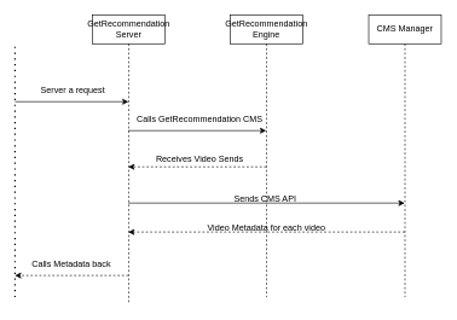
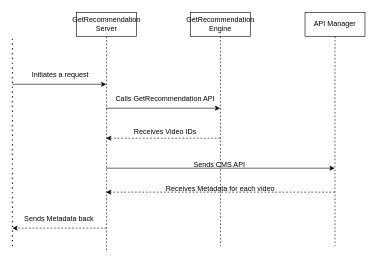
- <mxCell id="3" value="CMS Manager" style="shape=umlLifeline;perimeter=lifelinePerimeter;whiteSpace=wrap;html=1;container=0;dropTarget=0;collapsible=0;recursiveResize=0;outlineConnect=0;portConstraint=eastwest;newEdgeStyle={&quot;edgeStyle&quot;:&quot;elbowEdgeStyle&quot;,&quot;elbow&quot;:&quot;vertical&quot;,&quot;curved&quot;:0,&quot;rounded&quot;:0};" parent="1" vertex="1"><mxGeometry x="508" y="20" width="100" height="390" as="geometry" /></mxCell>
+ <mxCell id="3" value="API Manager" style="shape=umlLifeline;perimeter=lifelinePerimeter;whiteSpace=wrap;html=1;container=0;dropTarget=0;collapsible=0;recursiveResize=0;outlineConnect=0;portConstraint=eastwest;newEdgeStyle={&quot;edgeStyle&quot;:&quot;elbowEdgeStyle&quot;,&quot;elbow&quot;:&quot;vertical&quot;,&quot;curved&quot;:0,&quot;rounded&quot;:0};" parent="1" vertex="1"><mxGeometry x="508" y="20" width="100" height="390" as="geometry" /></mxCell>
- <mxCell id="12" value="Server a request" style="text;html=1;strokeColor=none;fillColor=none;align=center;verticalAlign=middle;whiteSpace=wrap;rounded=0;" vertex="1" parent="1"><mxGeometry x="50" y="110" width="100" height="30" as="geometry" /></mxCell>
+ <mxCell id="12" value="Initiates a request" style="text;html=1;strokeColor=none;fillColor=none;align=center;verticalAlign=middle;whiteSpace=wrap;rounded=0;" vertex="1" parent="1"><mxGeometry x="50" y="110" width="100" height="30" as="geometry" /></mxCell>
- <mxCell id="13" value="Calls GetRecommendation CMS" style="text;html=1;strokeColor=none;fillColor=none;align=center;verticalAlign=middle;whiteSpace=wrap;rounded=0;" vertex="1" parent="1"><mxGeometry x="180" y="150" width="190" height="30" as="geometry" /></mxCell>
+ <mxCell id="13" value="Calls GetRecommendation API" style="text;html=1;strokeColor=none;fillColor=none;align=center;verticalAlign=middle;whiteSpace=wrap;rounded=0;" vertex="1" parent="1"><mxGeometry x="180" y="150" width="190" height="30" as="geometry" /></mxCell>
- <mxCell id="14" value="Receives Video Sends" style="text;html=1;strokeColor=none;fillColor=none;align=center;verticalAlign=middle;whiteSpace=wrap;rounded=0;" vertex="1" parent="1"><mxGeometry x="180" y="205" width="190" height="30" as="geometry" /></mxCell>
+ <mxCell id="14" value="Receives Video IDs" style="text;html=1;strokeColor=none;fillColor=none;align=center;verticalAlign=middle;whiteSpace=wrap;rounded=0;" vertex="1" parent="1"><mxGeometry x="180" y="205" width="190" height="30" as="geometry" /></mxCell>
- <mxCell id="16" value="Video Metadata for each video" style="text;html=1;strokeColor=none;fillColor=none;align=center;verticalAlign=middle;whiteSpace=wrap;rounded=0;" vertex="1" parent="1"><mxGeometry x="272" y="300" width="190" height="30" as="geometry" /></mxCell>
+ <mxCell id="16" value="Receives Metadata for each video" style="text;html=1;strokeColor=none;fillColor=none;align=center;verticalAlign=middle;whiteSpace=wrap;rounded=0;" vertex="1" parent="1"><mxGeometry x="272" y="300" width="190" height="30" as="geometry" /></mxCell>
- <mxCell id="17" value="Calls Metadata back" style="text;html=1;strokeColor=none;fillColor=none;align=center;verticalAlign=middle;whiteSpace=wrap;rounded=0;" vertex="1" parent="1"><mxGeometry x="38" y="350" width="120" height="30" as="geometry" /></mxCell>
+ <mxCell id="17" value="Sends Metadata back" style="text;html=1;strokeColor=none;fillColor=none;align=center;verticalAlign=middle;whiteSpace=wrap;rounded=0;" vertex="1" parent="1"><mxGeometry x="38" y="350" width="120" height="30" as="geometry" /></mxCell>
